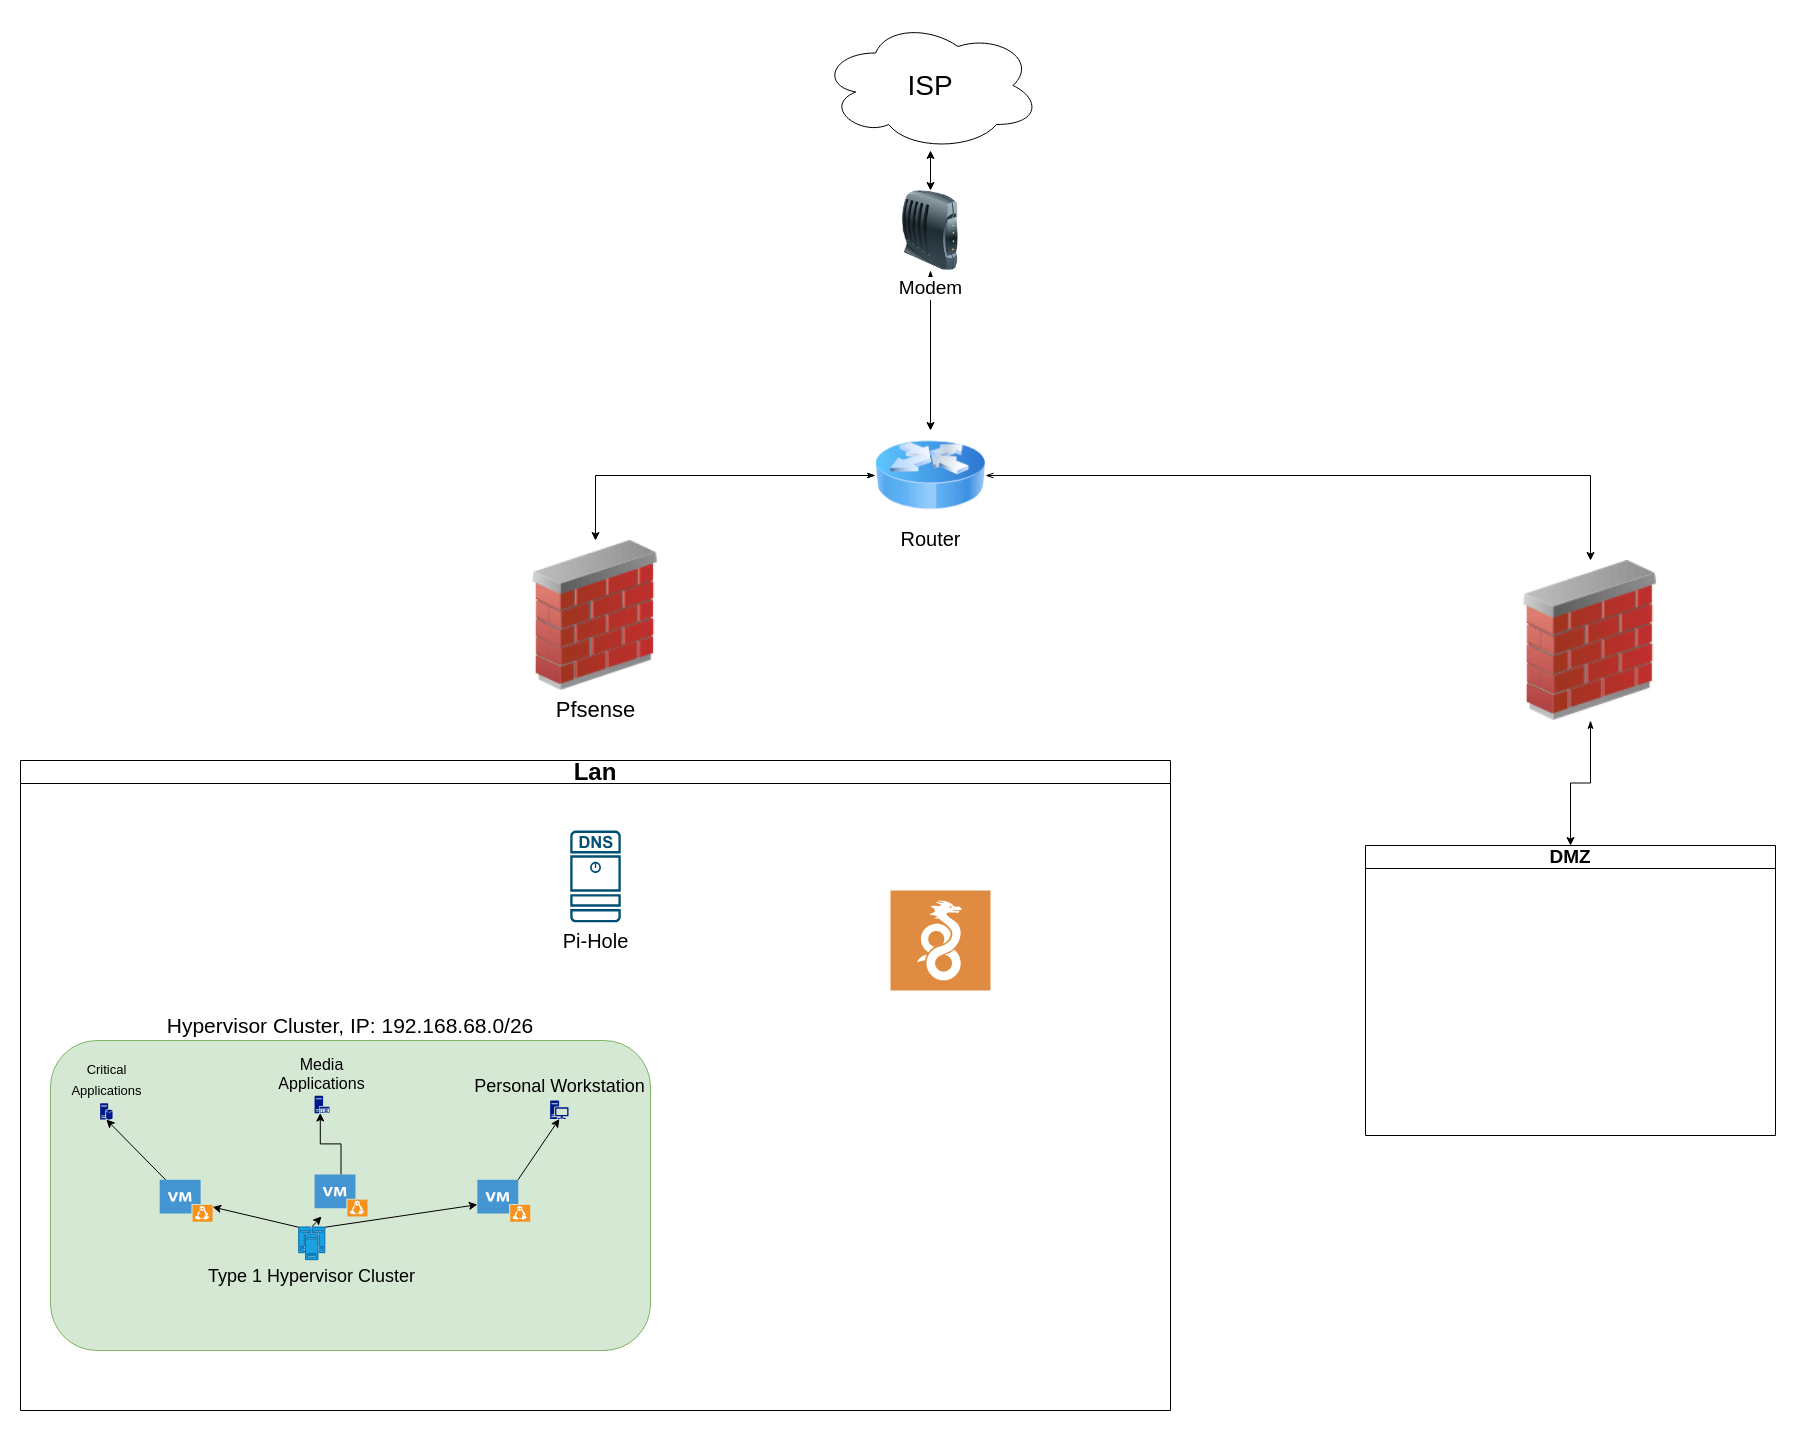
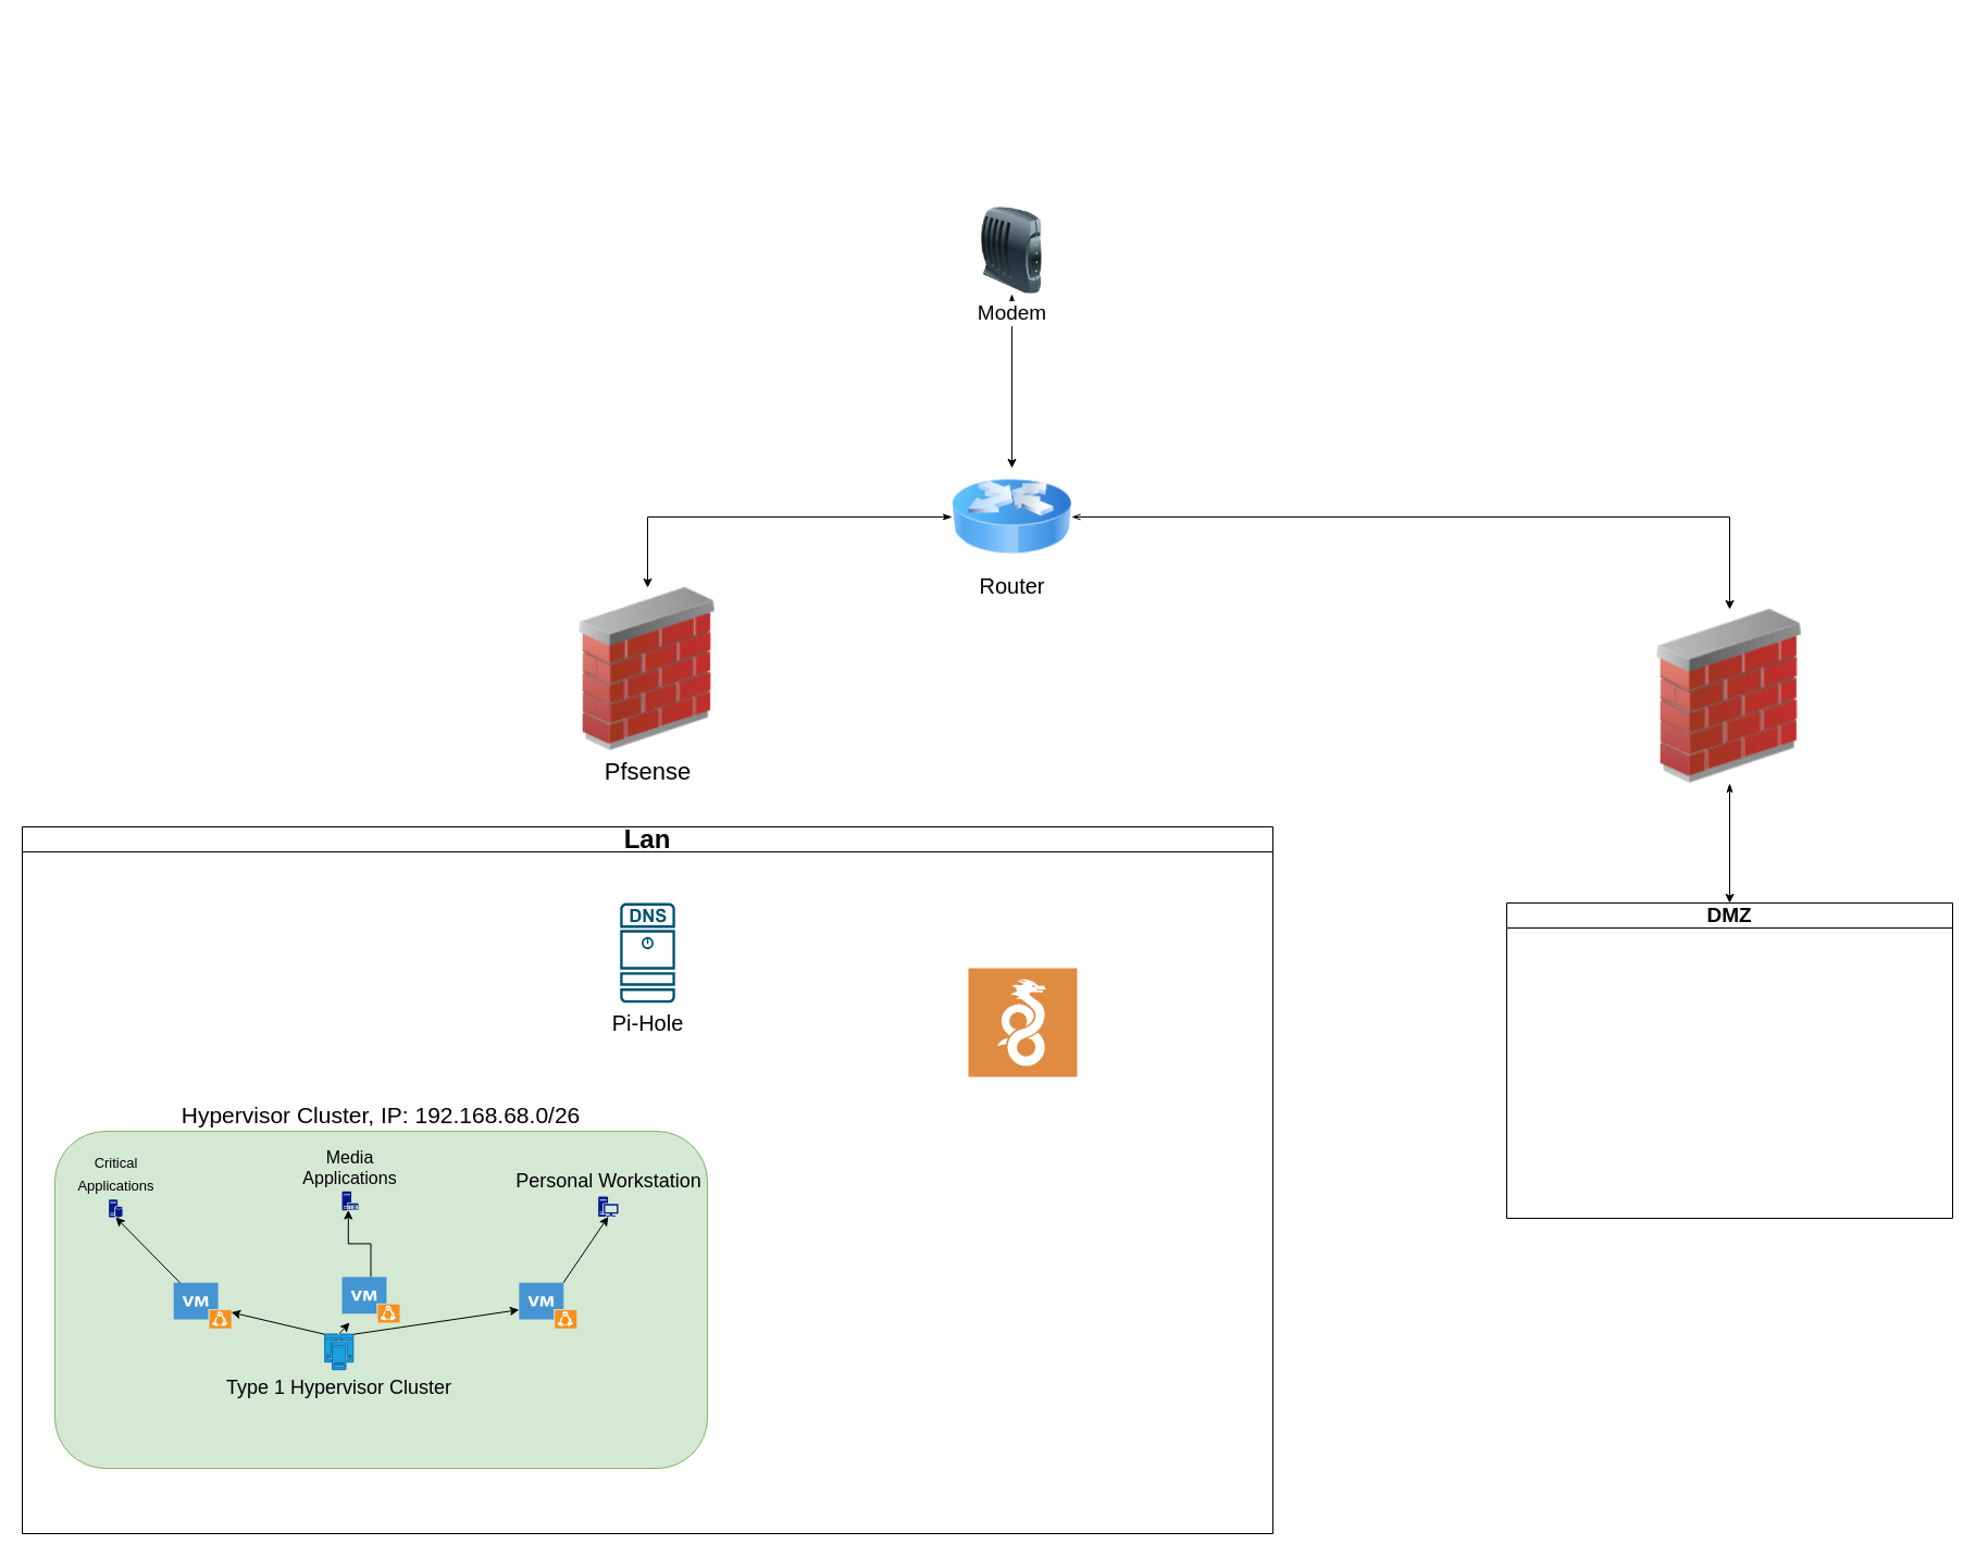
- <mxCell id="8" value="ISP" style="ellipse;shape=cloud;whiteSpace=wrap;html=1;fontSize=28;" parent="1" vertex="1"><mxGeometry x="820" y="20" width="220" height="130" as="geometry" /></mxCell>
- <mxCell id="7" style="edgeStyle=orthogonalEdgeStyle;rounded=0;orthogonalLoop=1;jettySize=auto;html=1;entryX=0.5;entryY=0;entryDx=0;entryDy=0;startArrow=classic;startFill=1;" parent="1" source="8" target="6" edge="1"><mxGeometry relative="1" as="geometry" /></mxCell>
- <mxCell id="27" value="DMZ" style="swimlane;whiteSpace=wrap;html=1;fontSize=19;" parent="1" vertex="1"><mxGeometry x="1365" y="845" width="410" height="290" as="geometry" /></mxCell>
+ <mxCell id="27" value="DMZ" style="swimlane;whiteSpace=wrap;html=1;fontSize=19;" parent="1" vertex="1"><mxGeometry x="1385" y="830" width="410" height="290" as="geometry" /></mxCell>
